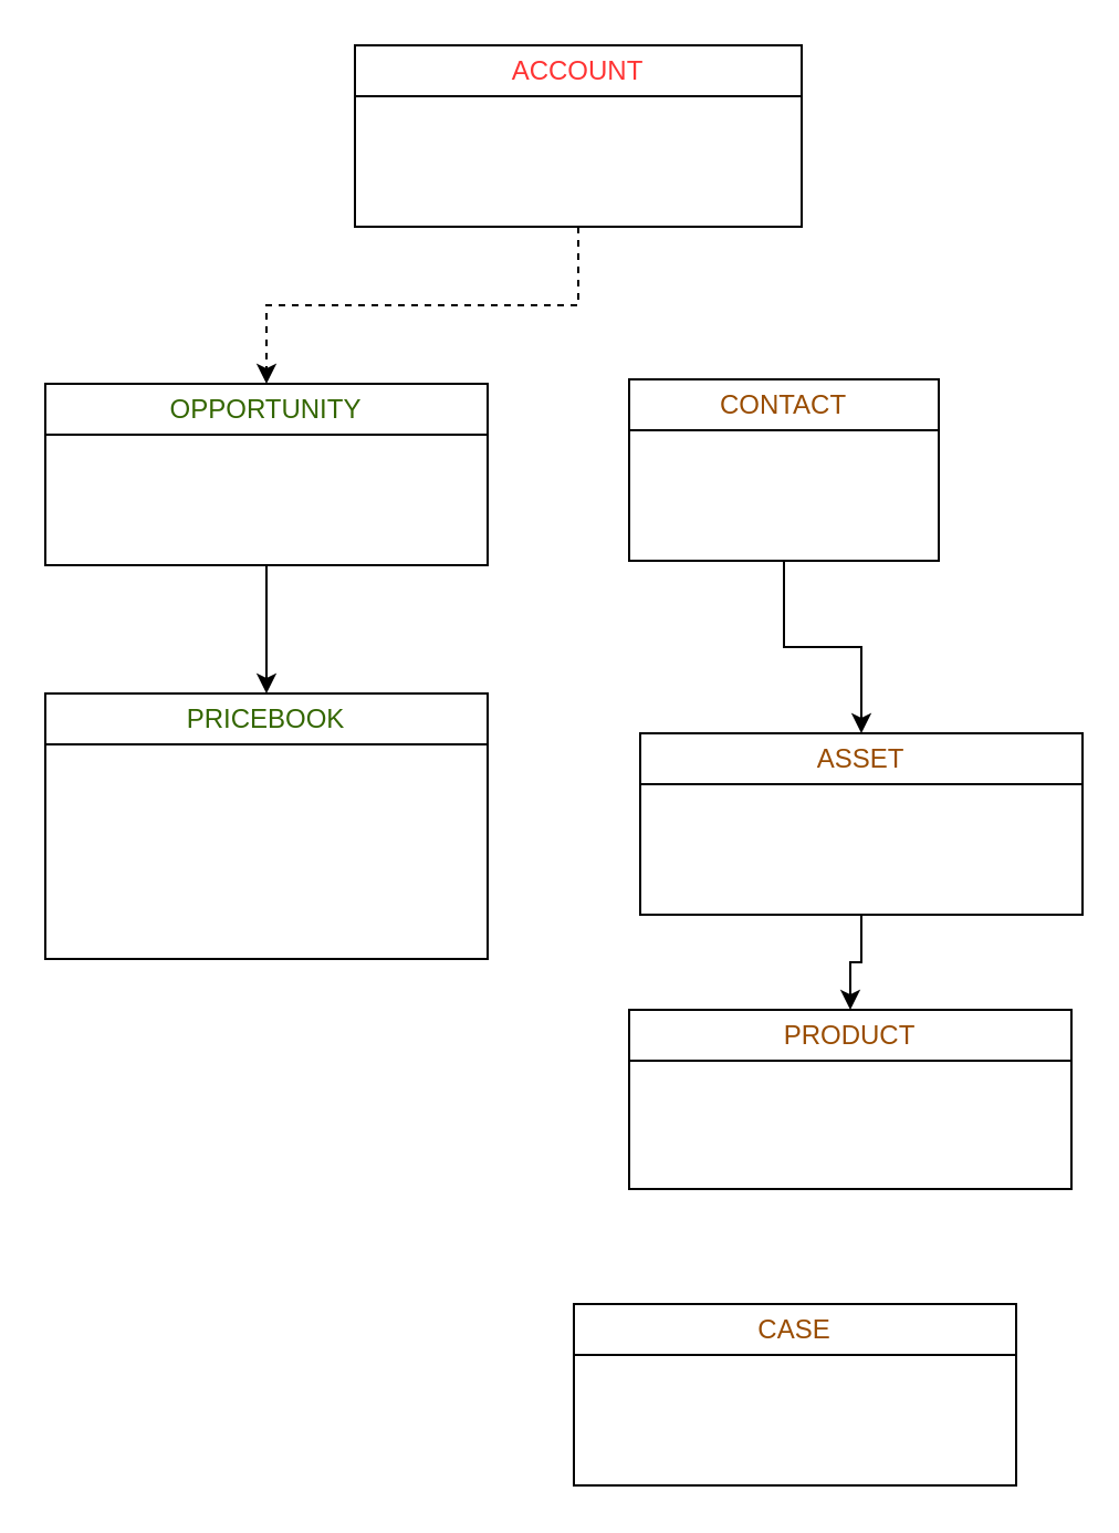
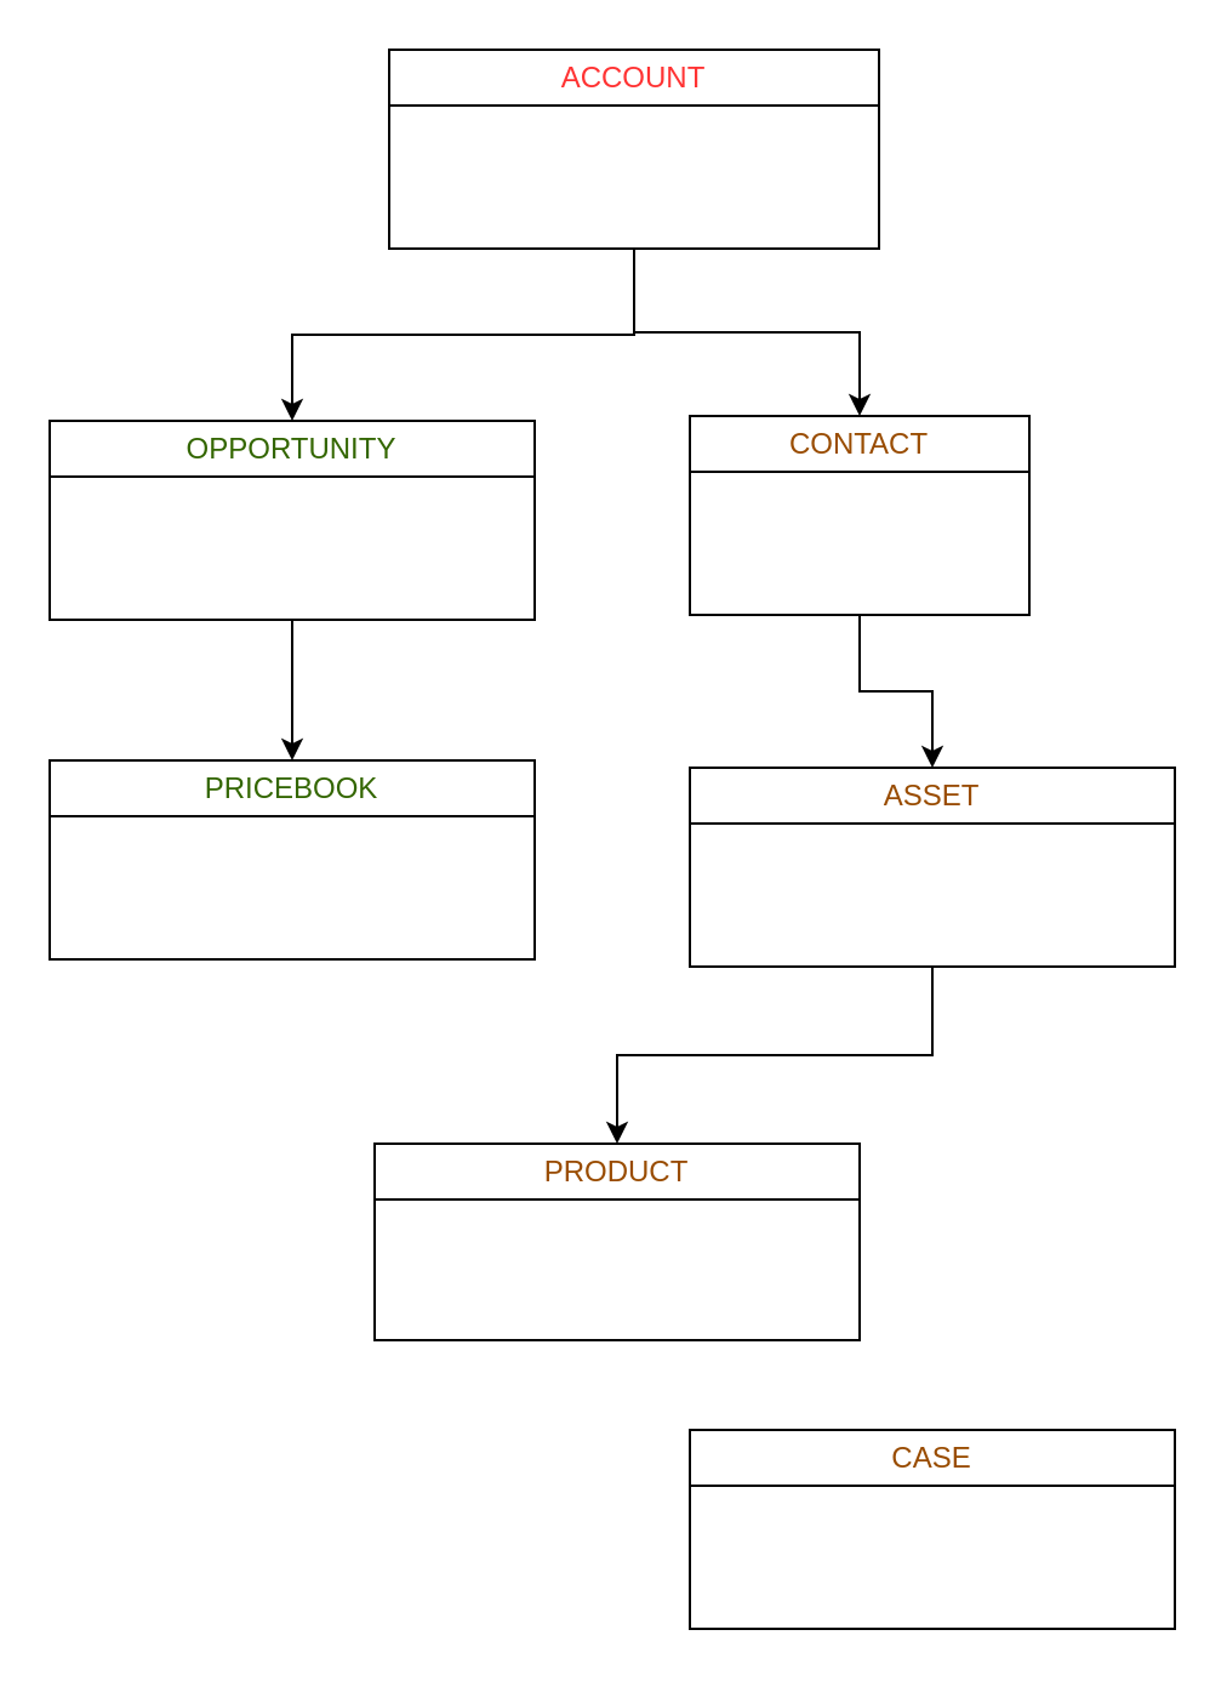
+ <mxCell id="3" style="edgeStyle=orthogonalEdgeStyle;rounded=0;orthogonalLoop=1;jettySize=auto;html=1;exitX=0.5;exitY=1;exitDx=0;exitDy=0;entryX=0.5;entryY=0;entryDx=0;entryDy=0;" edge="1" parent="1" source="4" target="9"><mxGeometry relative="1" as="geometry" /></mxCell>
- <mxCell id="2" style="edgeStyle=orthogonalEdgeStyle;rounded=0;orthogonalLoop=1;jettySize=auto;html=1;exitX=0.5;exitY=1;exitDx=0;exitDy=0;entryX=0.5;entryY=0;entryDx=0;entryDy=0;dashed=1;" edge="1" parent="1" source="4" target="6"><mxGeometry relative="1" as="geometry" /></mxCell>
+ <mxCell id="2" style="edgeStyle=orthogonalEdgeStyle;rounded=0;orthogonalLoop=1;jettySize=auto;html=1;exitX=0.5;exitY=1;exitDx=0;exitDy=0;entryX=0.5;entryY=0;entryDx=0;entryDy=0;" edge="1" parent="1" source="4" target="6"><mxGeometry relative="1" as="geometry" /></mxCell>
- <mxCell id="11" value="&lt;span style=&quot;color: rgb(153, 76, 0); font-weight: 400;&quot;&gt;ASSET&lt;/span&gt;" style="swimlane;whiteSpace=wrap;html=1;" vertex="1" parent="1"><mxGeometry x="289" y="331" width="200" height="82" as="geometry"><mxRectangle x="-268" y="292" width="94" height="26" as="alternateBounds" /></mxGeometry></mxCell>
+ <mxCell id="11" value="&lt;span style=&quot;color: rgb(153, 76, 0); font-weight: 400;&quot;&gt;ASSET&lt;/span&gt;" style="swimlane;whiteSpace=wrap;html=1;" vertex="1" parent="1"><mxGeometry x="284" y="316" width="200" height="82" as="geometry"><mxRectangle x="-268" y="292" width="94" height="26" as="alternateBounds" /></mxGeometry></mxCell>
- <mxCell id="7" value="&lt;span style=&quot;color: rgb(51, 102, 0); font-weight: 400;&quot;&gt;PRICEBOOK&lt;/span&gt;" style="swimlane;whiteSpace=wrap;html=1;startSize=23;" vertex="1" parent="1"><mxGeometry x="20" y="313" width="200" height="120" as="geometry"><mxRectangle x="-268" y="292" width="94" height="26" as="alternateBounds" /></mxGeometry></mxCell>
+ <mxCell id="7" value="&lt;span style=&quot;color: rgb(51, 102, 0); font-weight: 400;&quot;&gt;PRICEBOOK&lt;/span&gt;" style="swimlane;whiteSpace=wrap;html=1;startSize=23;" vertex="1" parent="1"><mxGeometry x="20" y="313" width="200" height="82" as="geometry"><mxRectangle x="-268" y="292" width="94" height="26" as="alternateBounds" /></mxGeometry></mxCell>
- <mxCell id="12" value="&lt;span style=&quot;color: rgb(153, 76, 0); font-weight: 400;&quot;&gt;PRODUCT&lt;/span&gt;" style="swimlane;whiteSpace=wrap;html=1;" vertex="1" parent="1"><mxGeometry x="284" y="456" width="200" height="81" as="geometry"><mxRectangle x="-268" y="292" width="94" height="26" as="alternateBounds" /></mxGeometry></mxCell>
+ <mxCell id="12" value="&lt;span style=&quot;color: rgb(153, 76, 0); font-weight: 400;&quot;&gt;PRODUCT&lt;/span&gt;" style="swimlane;whiteSpace=wrap;html=1;" vertex="1" parent="1"><mxGeometry x="154" y="471" width="200" height="81" as="geometry"><mxRectangle x="-268" y="292" width="94" height="26" as="alternateBounds" /></mxGeometry></mxCell>
- <mxCell id="13" value="&lt;span style=&quot;color: rgb(153, 76, 0); font-weight: 400;&quot;&gt;CASE&lt;/span&gt;" style="swimlane;whiteSpace=wrap;html=1;" vertex="1" parent="1"><mxGeometry x="259" y="589" width="200" height="82" as="geometry"><mxRectangle x="-268" y="292" width="94" height="26" as="alternateBounds" /></mxGeometry></mxCell>
+ <mxCell id="13" value="&lt;span style=&quot;color: rgb(153, 76, 0); font-weight: 400;&quot;&gt;CASE&lt;/span&gt;" style="swimlane;whiteSpace=wrap;html=1;" vertex="1" parent="1"><mxGeometry x="284" y="589" width="200" height="82" as="geometry"><mxRectangle x="-268" y="292" width="94" height="26" as="alternateBounds" /></mxGeometry></mxCell>
